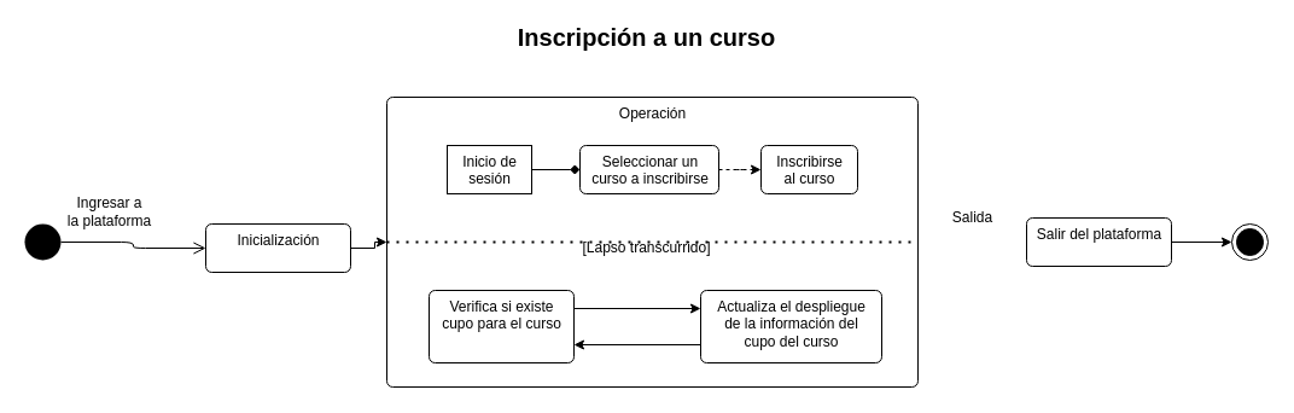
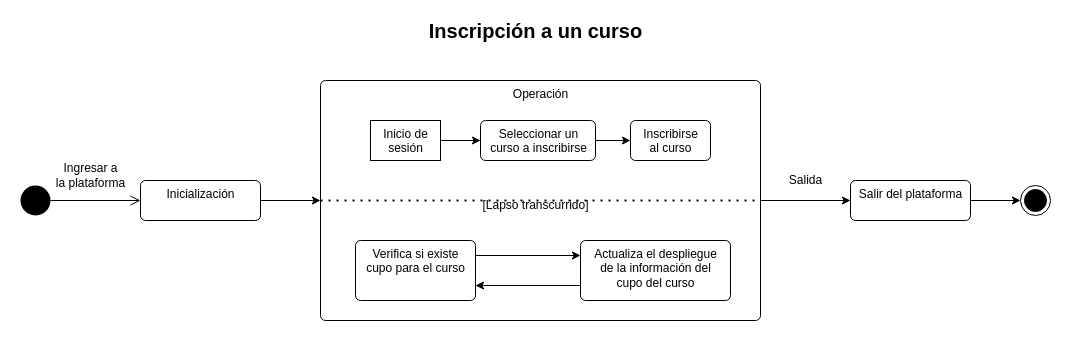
- <mxCell id="10" style="edgeStyle=orthogonalEdgeStyle;rounded=0;orthogonalLoop=1;jettySize=auto;html=1;entryX=0;entryY=0.5;entryDx=0;entryDy=0;strokeColor=#000000;endArrow=diamond;" edge="1" parent="1" source="11" target="13"><mxGeometry relative="1" as="geometry" /></mxCell>
+ <mxCell id="10" style="edgeStyle=orthogonalEdgeStyle;rounded=0;orthogonalLoop=1;jettySize=auto;html=1;entryX=0;entryY=0.5;entryDx=0;entryDy=0;strokeColor=#000000;" edge="1" parent="1" source="11" target="13"><mxGeometry relative="1" as="geometry" /></mxCell>
- <mxCell id="12" style="edgeStyle=orthogonalEdgeStyle;rounded=0;orthogonalLoop=1;jettySize=auto;html=1;entryX=0;entryY=0.5;entryDx=0;entryDy=0;strokeColor=#000000;dashed=1;" edge="1" parent="1" source="13" target="14"><mxGeometry relative="1" as="geometry" /></mxCell>
+ <mxCell id="12" style="edgeStyle=orthogonalEdgeStyle;rounded=0;orthogonalLoop=1;jettySize=auto;html=1;entryX=0;entryY=0.5;entryDx=0;entryDy=0;strokeColor=#000000;" edge="1" parent="1" source="13" target="14"><mxGeometry relative="1" as="geometry" /></mxCell>
+ <mxCell id="2" style="edgeStyle=orthogonalEdgeStyle;rounded=0;orthogonalLoop=1;jettySize=auto;html=1;entryX=0;entryY=0.5;entryDx=0;entryDy=0;strokeColor=#000000;" edge="1" parent="1" source="3" target="21"><mxGeometry relative="1" as="geometry" /></mxCell>
- <mxCell id="7" value="Inicialización" style="html=1;align=center;verticalAlign=top;rounded=1;absoluteArcSize=1;arcSize=10;dashed=0;strokeColor=#000000;" vertex="1" parent="1"><mxGeometry x="170" y="185" width="120" height="40" as="geometry" /></mxCell>
+ <mxCell id="7" value="Inicialización" style="html=1;align=center;verticalAlign=top;rounded=1;absoluteArcSize=1;arcSize=10;dashed=0;strokeColor=#000000;" vertex="1" parent="1"><mxGeometry x="140" y="180" width="120" height="40" as="geometry" /></mxCell>
